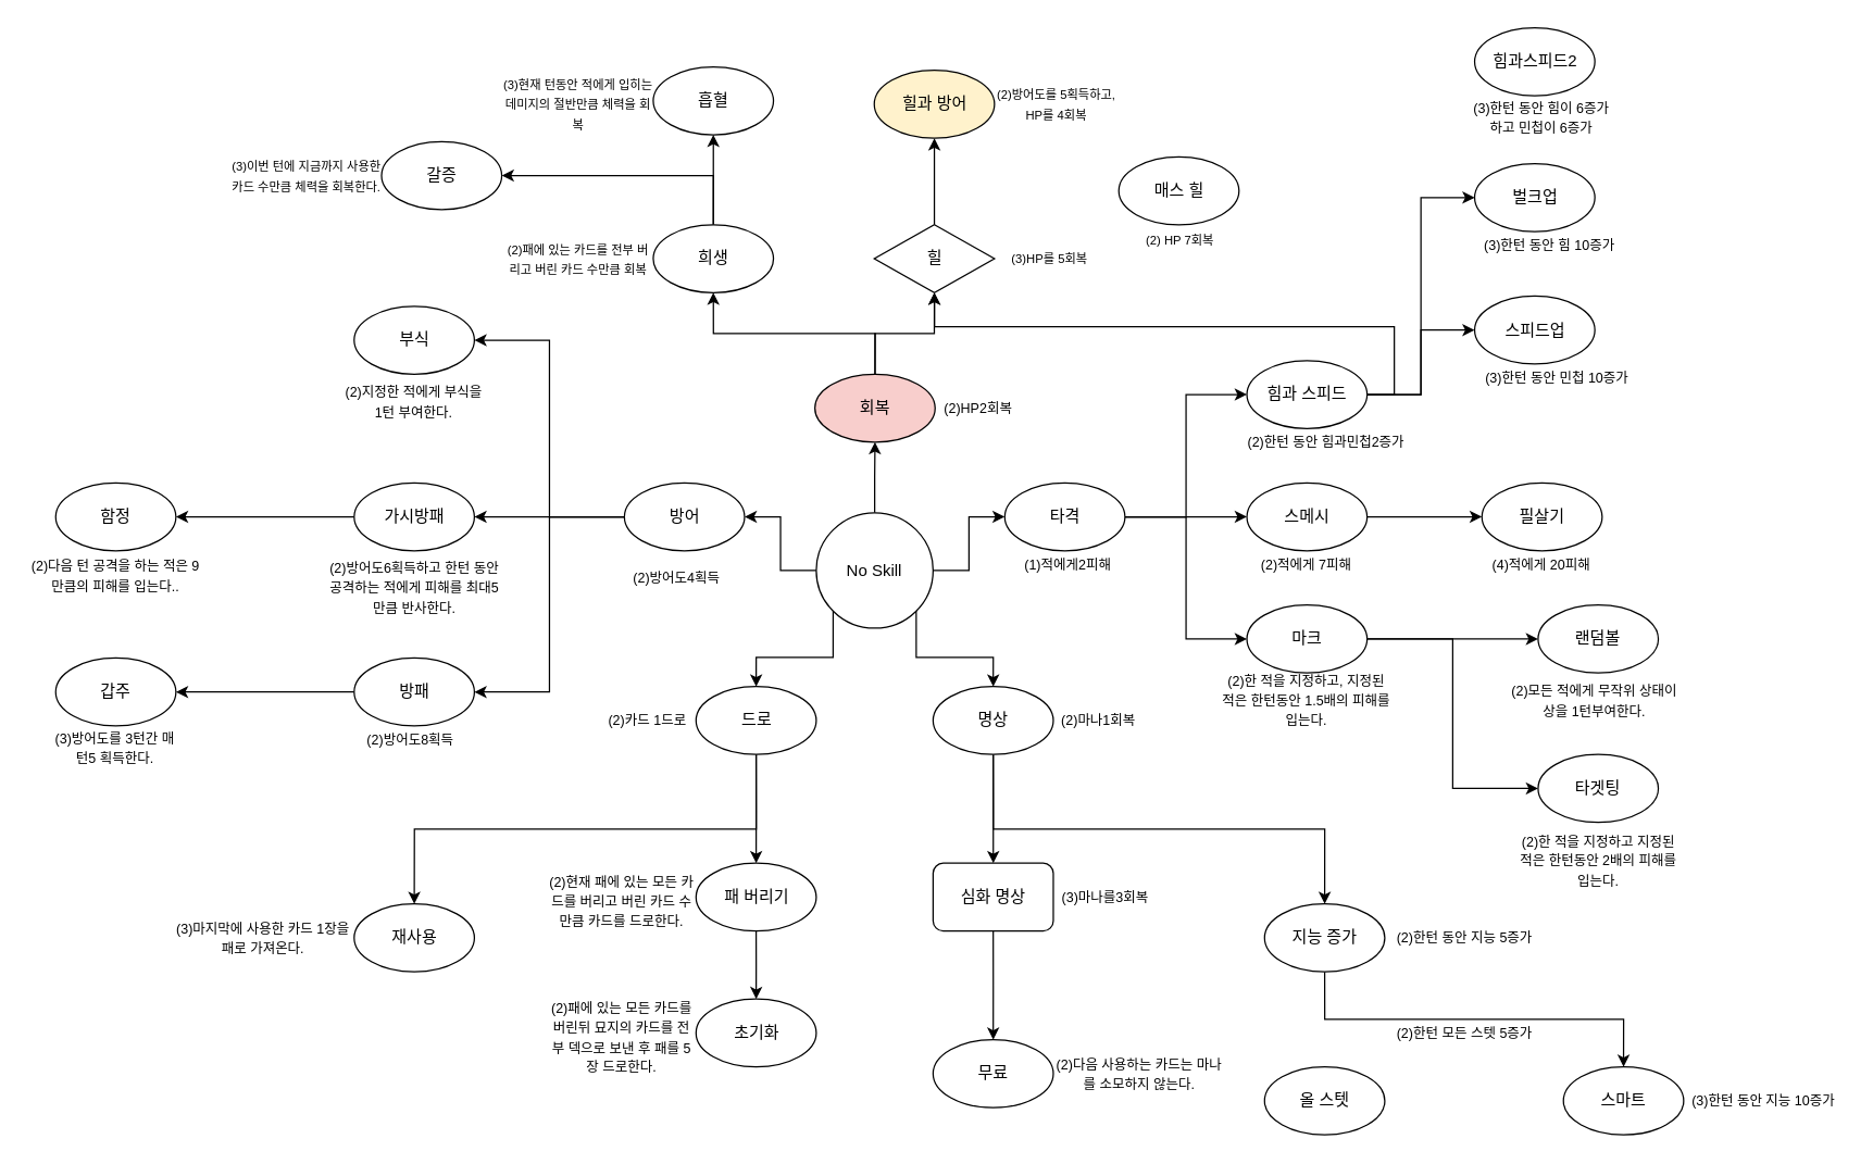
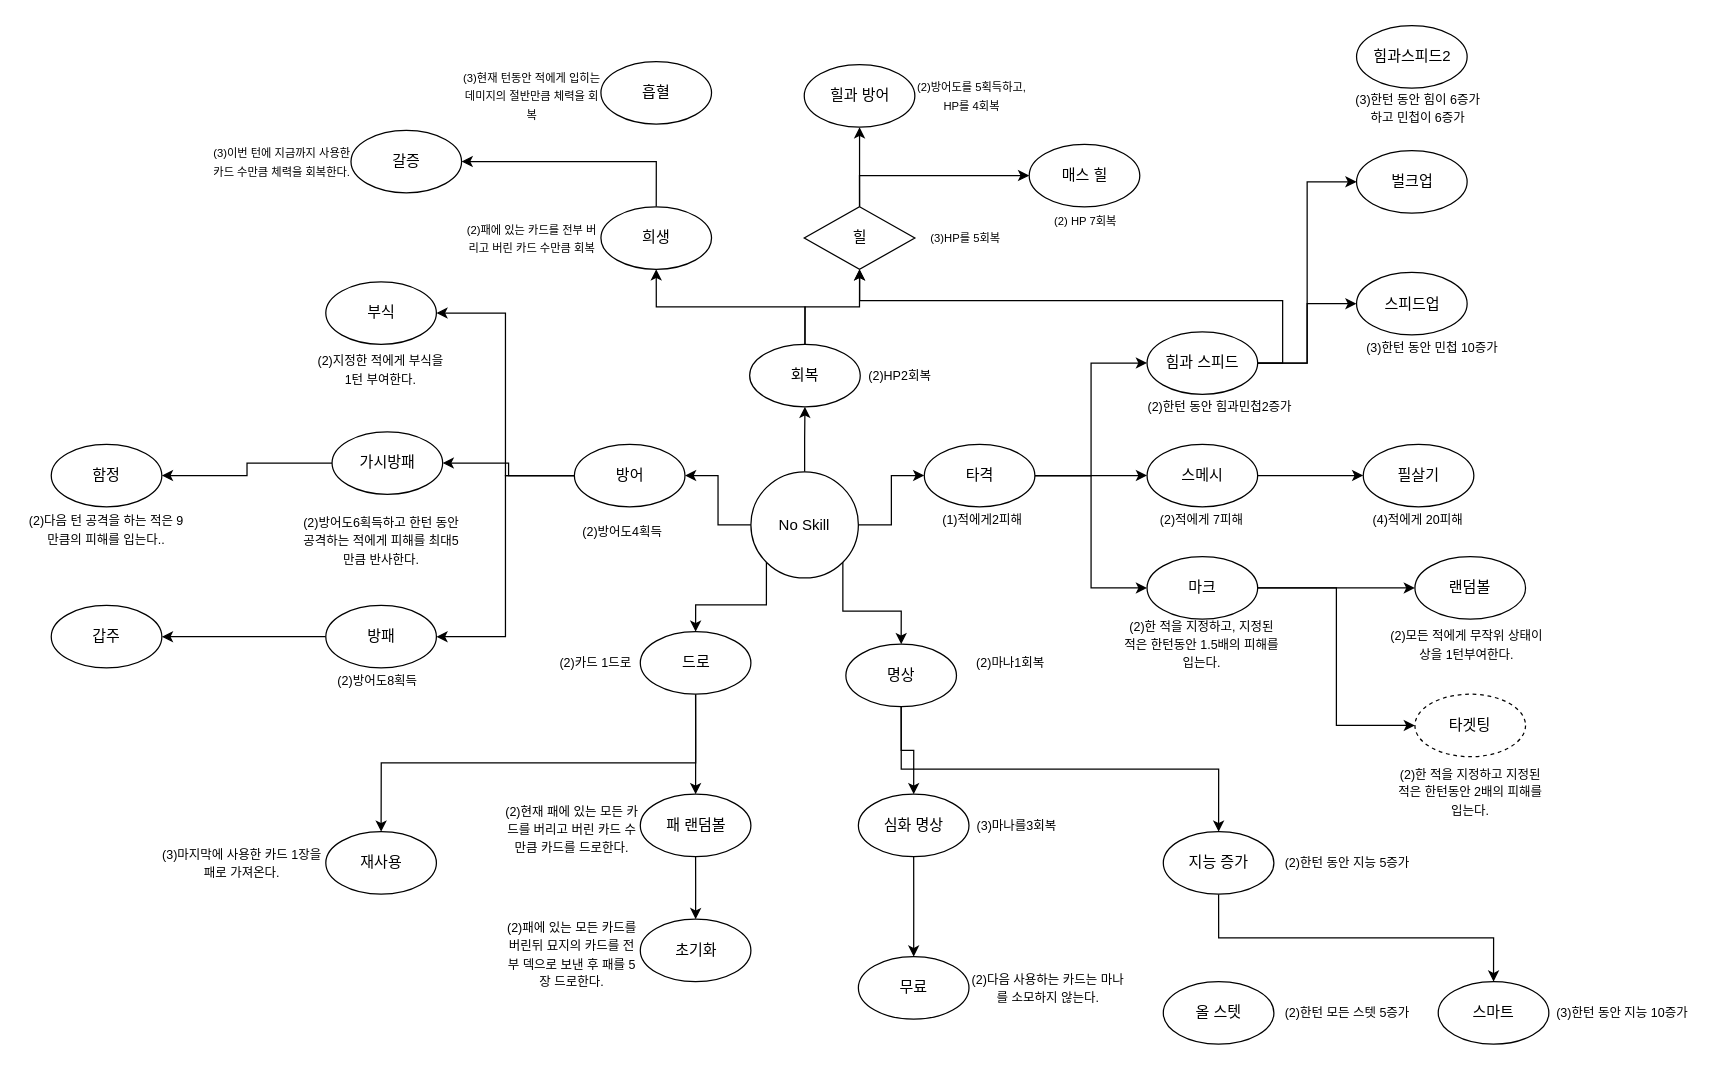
- <mxCell id="38" value="힐과 방어" style="ellipse;whiteSpace=wrap;html=1;fillColor=#fff2cc;" parent="1" vertex="1"><mxGeometry x="642.69" y="51.25" width="88.5" height="50" as="geometry" /></mxCell>
+ <mxCell id="38" value="힐과 방어" style="ellipse;whiteSpace=wrap;html=1;" parent="1" vertex="1"><mxGeometry x="642.69" y="51.25" width="88.5" height="50" as="geometry" /></mxCell>
- <mxCell id="30" style="edgeStyle=orthogonalEdgeStyle;rounded=0;orthogonalLoop=1;jettySize=auto;html=1;exitX=0.5;exitY=0;exitDx=0;exitDy=0;entryX=0.5;entryY=1;entryDx=0;entryDy=0;" parent="1" source="32" target="41" edge="1"><mxGeometry relative="1" as="geometry" /></mxCell>
+ <mxCell id="34" style="edgeStyle=orthogonalEdgeStyle;rounded=0;orthogonalLoop=1;jettySize=auto;html=1;exitX=0.5;exitY=0;exitDx=0;exitDy=0;" parent="1" source="35" target="39" edge="1"><mxGeometry relative="1" as="geometry" /></mxCell>
- <mxCell id="62" value="&lt;font style=&quot;font-size: 10px&quot;&gt;(3)한턴 동안 힘 10증가&lt;/font&gt;" style="text;html=1;strokeColor=none;fillColor=none;align=center;verticalAlign=middle;whiteSpace=wrap;rounded=0;shadow=0;" parent="1" vertex="1"><mxGeometry x="1084.63" y="170" width="110" height="20" as="geometry" /></mxCell>
- <mxCell id="10" value="&lt;span&gt;회복&lt;br&gt;&lt;/span&gt;" style="ellipse;whiteSpace=wrap;html=1;fillColor=#f8cecc;" parent="1" vertex="1"><mxGeometry x="599" y="275" width="88.5" height="50" as="geometry" /></mxCell>
+ <mxCell id="10" value="&lt;span&gt;회복&lt;br&gt;&lt;/span&gt;" style="ellipse;whiteSpace=wrap;html=1;" parent="1" vertex="1"><mxGeometry x="599" y="275" width="88.5" height="50" as="geometry" /></mxCell>
- <mxCell id="64" value="가시방패" style="ellipse;whiteSpace=wrap;html=1;" parent="1" vertex="1"><mxGeometry x="259.85" y="355" width="88.5" height="50" as="geometry" /></mxCell>
+ <mxCell id="64" value="가시방패" style="ellipse;whiteSpace=wrap;html=1;" parent="1" vertex="1"><mxGeometry x="264.85" y="345" width="88.5" height="50" as="geometry" /></mxCell>
- <mxCell id="24" value="&lt;span&gt;명상&lt;/span&gt;" style="ellipse;whiteSpace=wrap;html=1;" parent="1" vertex="1"><mxGeometry x="686" y="505" width="88.5" height="50" as="geometry" /></mxCell>
+ <mxCell id="24" value="&lt;span&gt;명상&lt;/span&gt;" style="ellipse;whiteSpace=wrap;html=1;" parent="1" vertex="1"><mxGeometry x="676" y="515" width="88.5" height="50" as="geometry" /></mxCell>
- <mxCell id="90" value="&lt;font style=&quot;font-size: 10px&quot;&gt;(3)방어도를 3턴간 매턴5 획득한다.&lt;/font&gt;" style="text;html=1;strokeColor=none;fillColor=none;align=center;verticalAlign=middle;whiteSpace=wrap;rounded=0;shadow=0;" parent="1" vertex="1"><mxGeometry x="39.41" y="535" width="90" height="30" as="geometry" /></mxCell>
- <mxCell id="77" value="타겟팅" style="ellipse;whiteSpace=wrap;html=1;" parent="1" vertex="1"><mxGeometry x="1131.35" y="555" width="88.5" height="50" as="geometry" /></mxCell>
+ <mxCell id="77" value="타겟팅" style="ellipse;whiteSpace=wrap;html=1;dashed=1;" parent="1" vertex="1"><mxGeometry x="1131.35" y="555" width="88.5" height="50" as="geometry" /></mxCell>
- <mxCell id="82" value="패 버리기" style="ellipse;whiteSpace=wrap;html=1;" parent="1" vertex="1"><mxGeometry x="511.5" y="635" width="88.5" height="50" as="geometry" /></mxCell>
+ <mxCell id="82" value="패 랜덤볼" style="ellipse;whiteSpace=wrap;html=1;" parent="1" vertex="1"><mxGeometry x="511.5" y="635" width="88.5" height="50" as="geometry" /></mxCell>
- <mxCell id="85" value="심화 명상" style="whiteSpace=wrap;html=1;rounded=1;" parent="1" vertex="1"><mxGeometry x="686" y="635" width="88.5" height="50" as="geometry" /></mxCell>
+ <mxCell id="85" value="심화 명상" style="ellipse;whiteSpace=wrap;html=1;" parent="1" vertex="1"><mxGeometry x="686" y="635" width="88.5" height="50" as="geometry" /></mxCell>
- <mxCell id="95" value="&lt;font style=&quot;font-size: 10px&quot;&gt;(2)한턴 모든 스텟 5증가&lt;/font&gt;" style="text;html=1;strokeColor=none;fillColor=none;align=center;verticalAlign=middle;whiteSpace=wrap;rounded=0;shadow=0;" parent="1" vertex="1"><mxGeometry x="1018.5" y="750" width="117" height="20" as="geometry" /></mxCell>
+ <mxCell id="95" value="&lt;font style=&quot;font-size: 10px&quot;&gt;(2)한턴 모든 스텟 5증가&lt;/font&gt;" style="text;html=1;strokeColor=none;fillColor=none;align=center;verticalAlign=middle;whiteSpace=wrap;rounded=0;shadow=0;" parent="1" vertex="1"><mxGeometry x="1018.5" y="800" width="117" height="20" as="geometry" /></mxCell>
